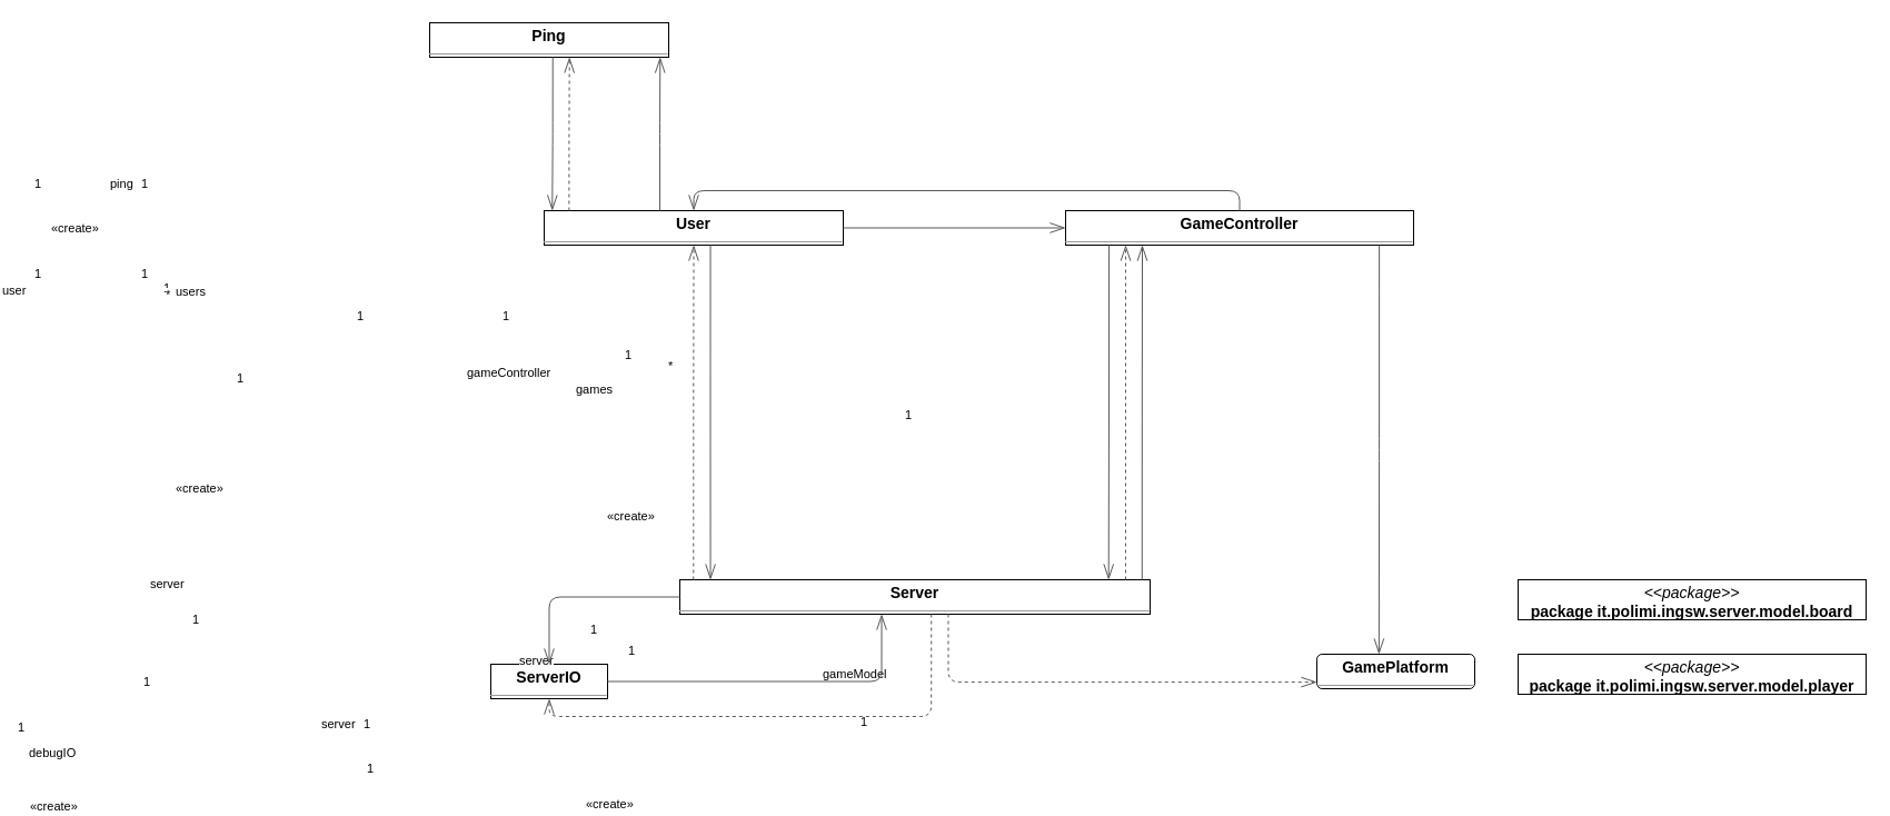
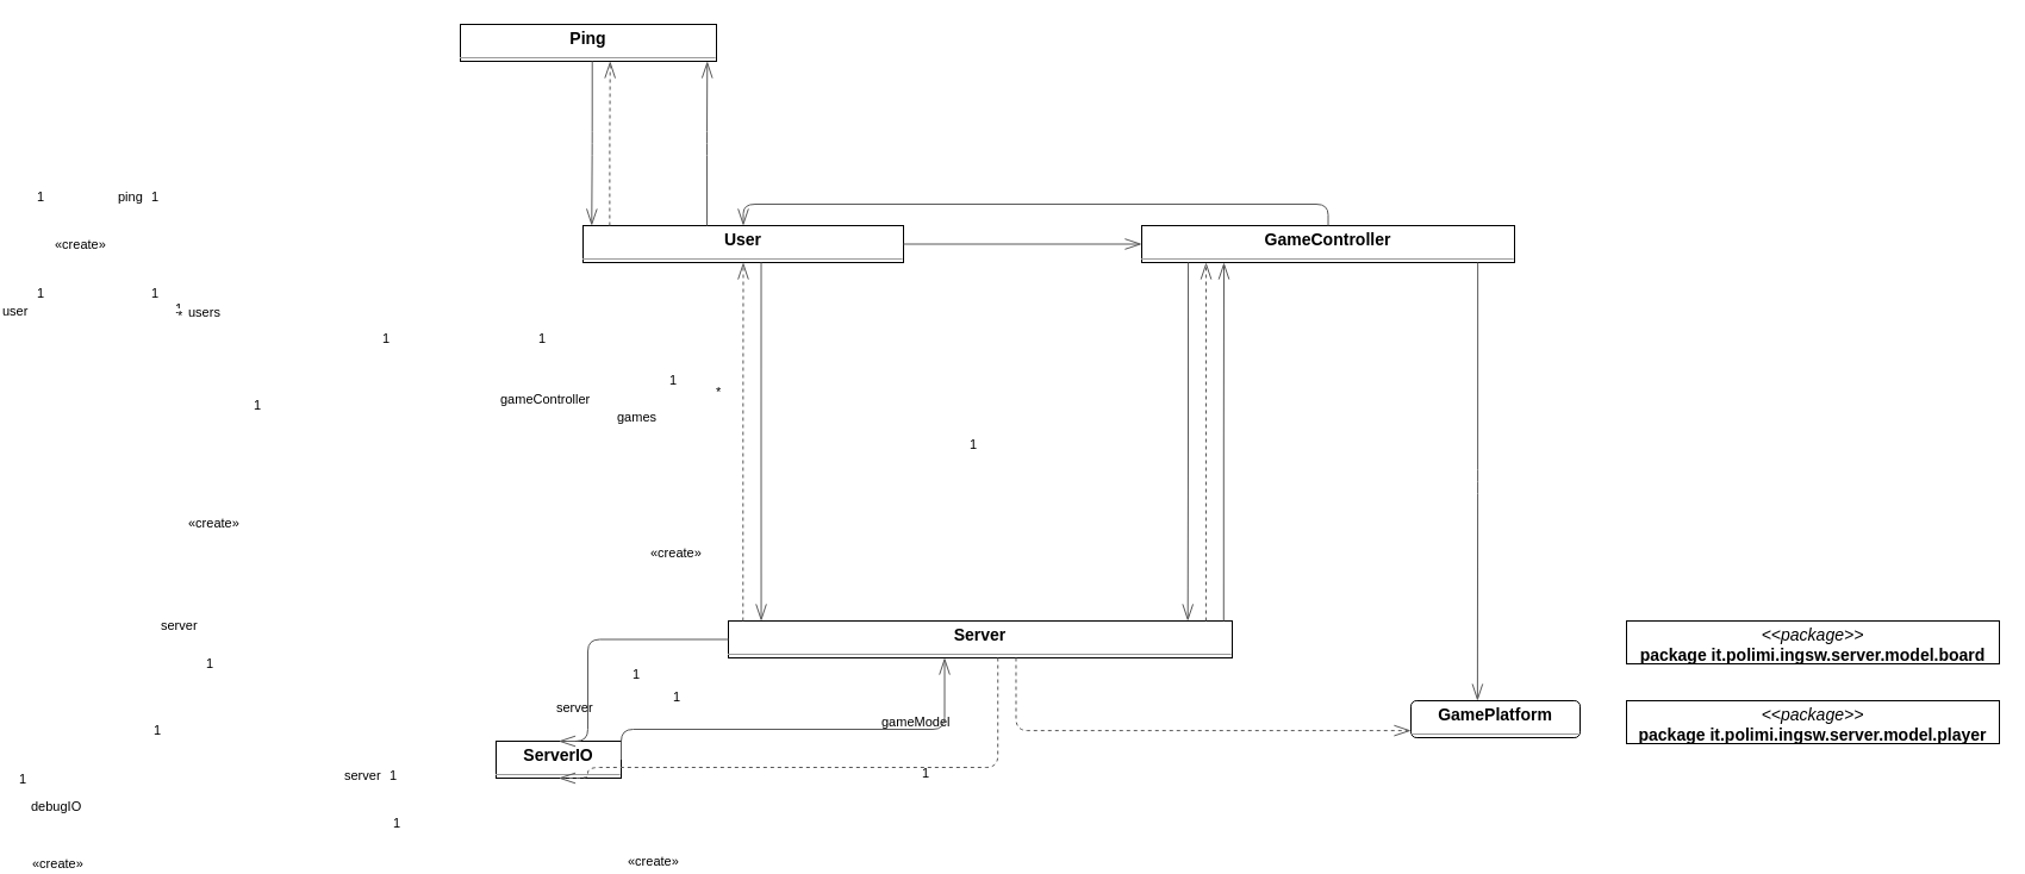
- <mxCell id="6" value="&lt;p style=&quot;margin:0px;margin-top:4px;text-align:center;&quot;&gt;&lt;b&gt;ServerIO&lt;/b&gt;&lt;/p&gt;&lt;hr size=&quot;1&quot;/&gt;" style="verticalAlign=top;align=left;overflow=fill;fontSize=14;fontFamily=Helvetica;html=1;rounded=0;shadow=0;comic=0;labelBackgroundColor=none;strokeWidth=1;" parent="1" vertex="1"><mxGeometry x="75" y="597" width="105" height="31" as="geometry" /></mxCell>
+ <mxCell id="6" value="&lt;p style=&quot;margin:0px;margin-top:4px;text-align:center;&quot;&gt;&lt;b&gt;ServerIO&lt;/b&gt;&lt;/p&gt;&lt;hr size=&quot;1&quot;/&gt;" style="verticalAlign=top;align=left;overflow=fill;fontSize=14;fontFamily=Helvetica;html=1;rounded=0;shadow=0;comic=0;labelBackgroundColor=none;strokeWidth=1;" parent="1" vertex="1"><mxGeometry x="50" y="622" width="105" height="31" as="geometry" /></mxCell>
